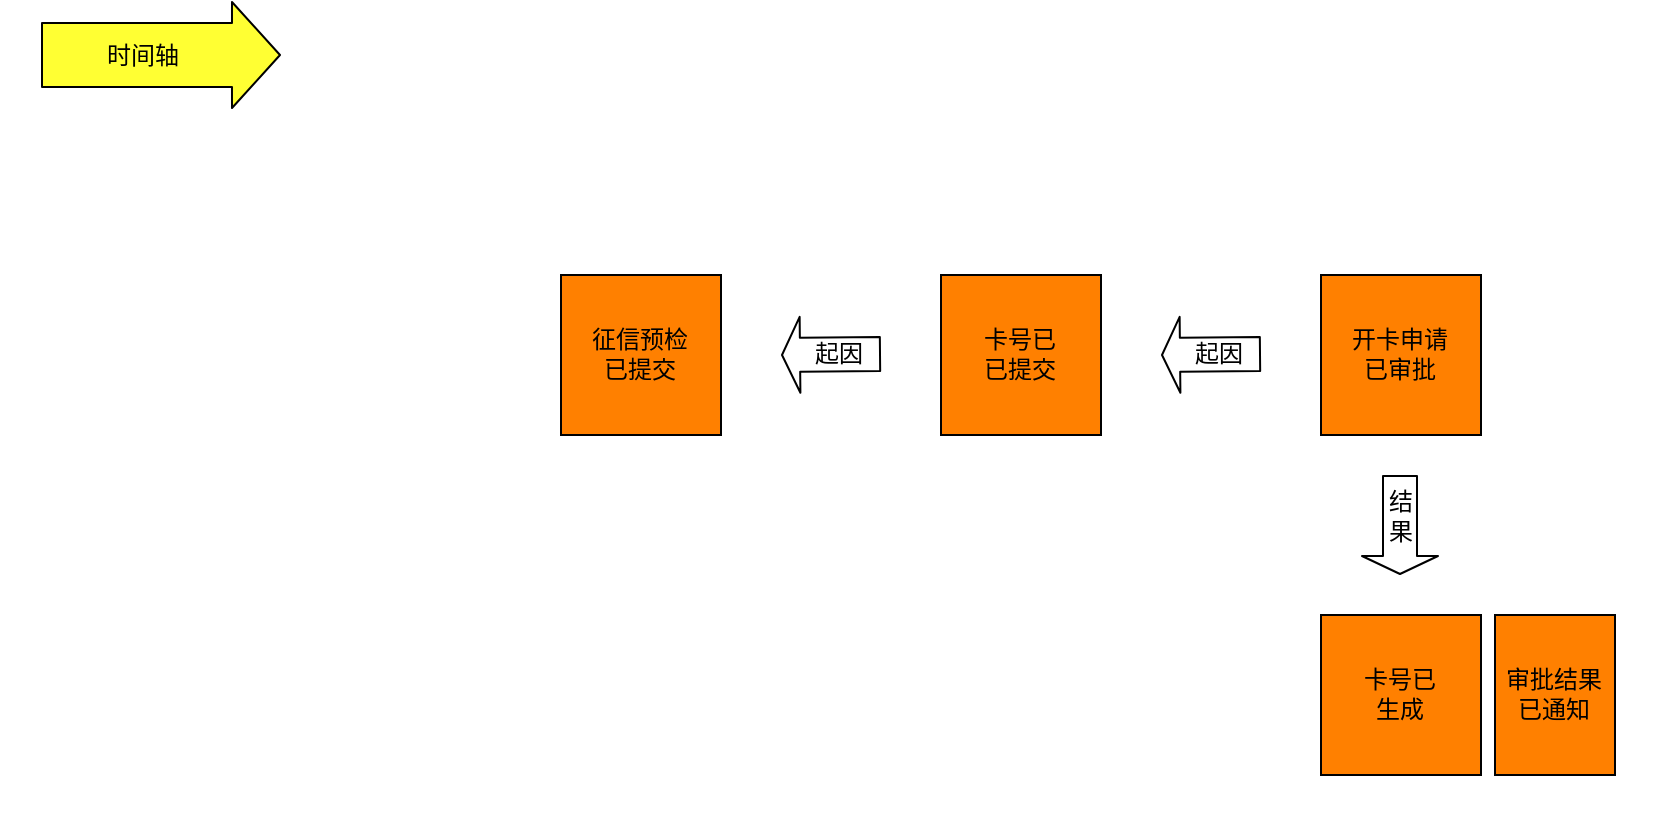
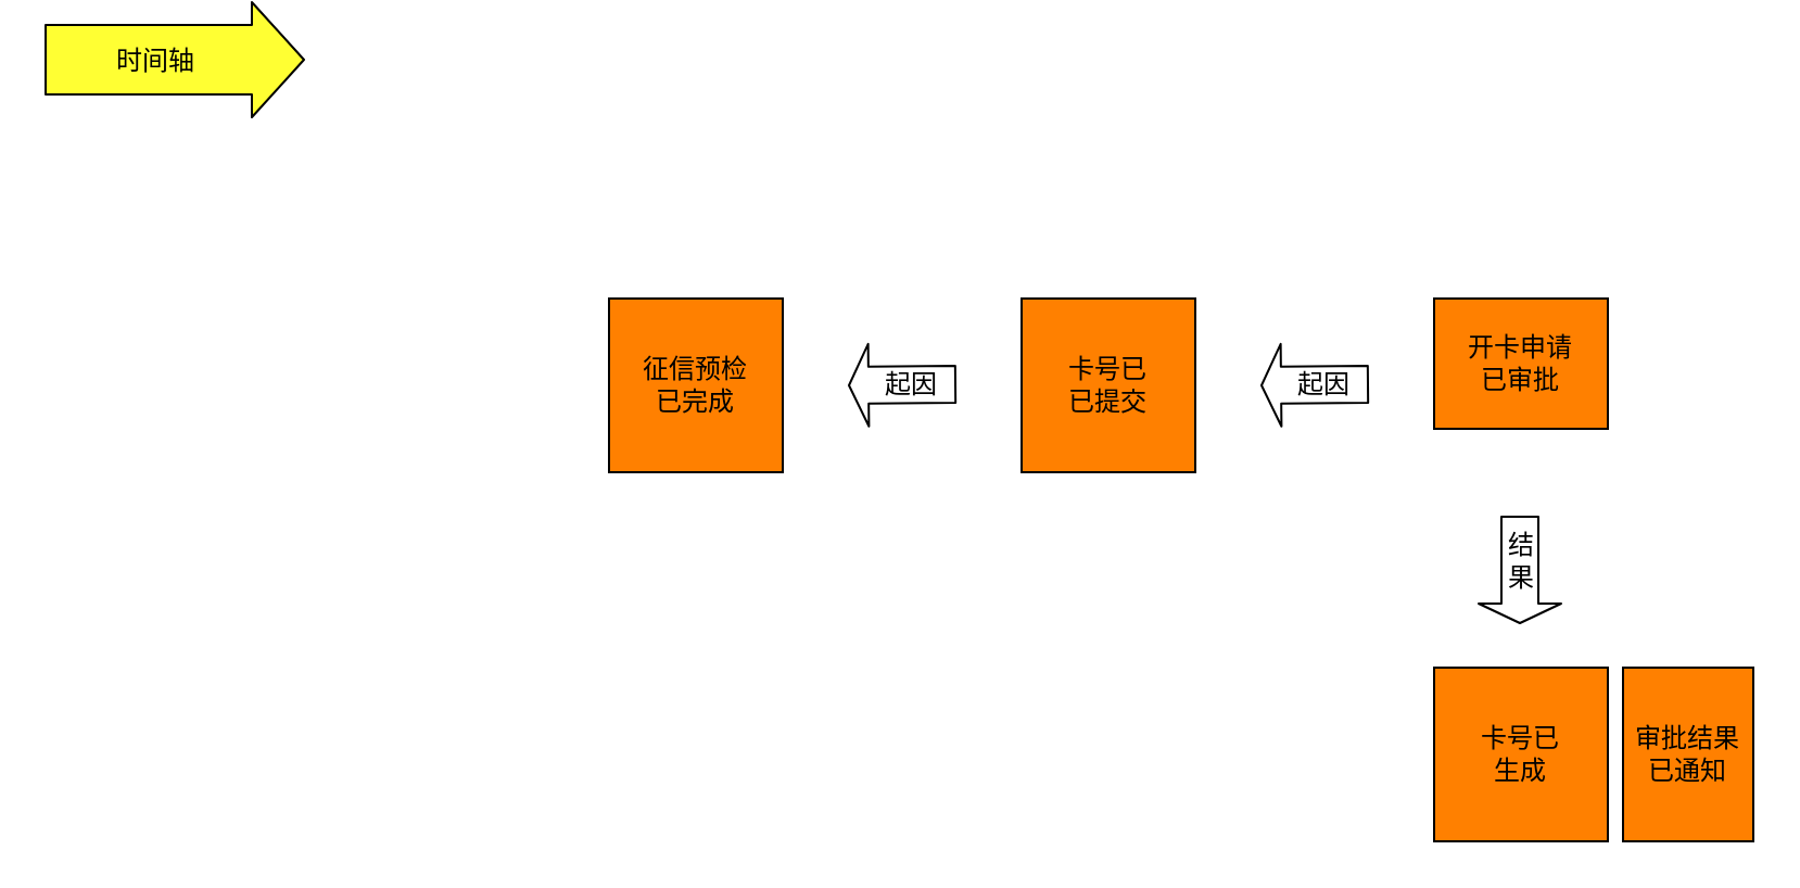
- <mxCell id="10" value="征信预检&lt;br&gt;已提交" style="whiteSpace=wrap;html=1;aspect=fixed;labelBackgroundColor=none;fillColor=#FF8000;" vertex="1" parent="1"><mxGeometry x="280" y="130" width="80" height="80" as="geometry" /></mxCell>
+ <mxCell id="10" value="征信预检&lt;br&gt;已完成" style="whiteSpace=wrap;html=1;aspect=fixed;labelBackgroundColor=none;fillColor=#FF8000;" vertex="1" parent="1"><mxGeometry x="280" y="130" width="80" height="80" as="geometry" /></mxCell>
- <mxCell id="4" value="开卡申请&lt;br&gt;已审批" style="whiteSpace=wrap;html=1;aspect=fixed;labelBackgroundColor=none;fillColor=#FF8000;" parent="1" vertex="1"><mxGeometry x="660" y="130" width="80" height="80" as="geometry" /></mxCell>
+ <mxCell id="4" value="开卡申请&lt;br&gt;已审批" style="whiteSpace=wrap;html=1;aspect=fixed;labelBackgroundColor=none;fillColor=#FF8000;" parent="1" vertex="1"><mxGeometry x="660" y="130" width="80" height="60" as="geometry" /></mxCell>
